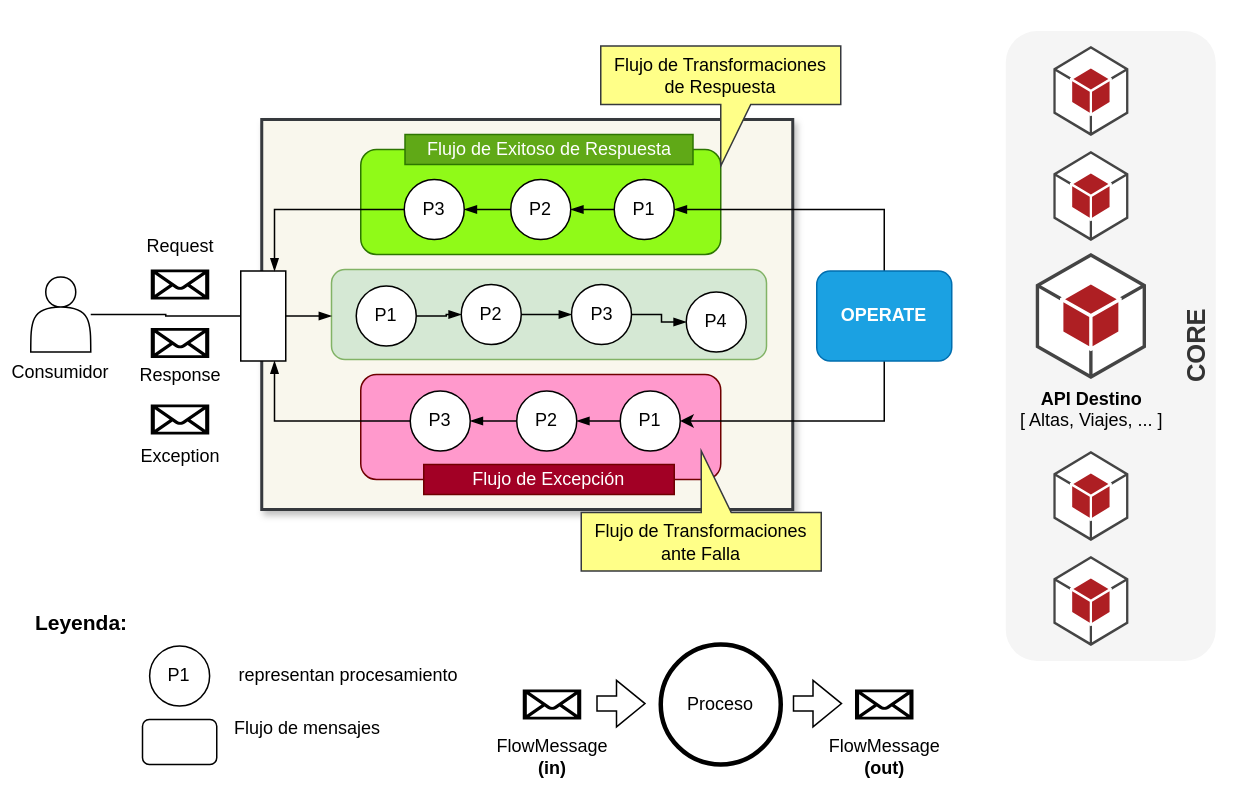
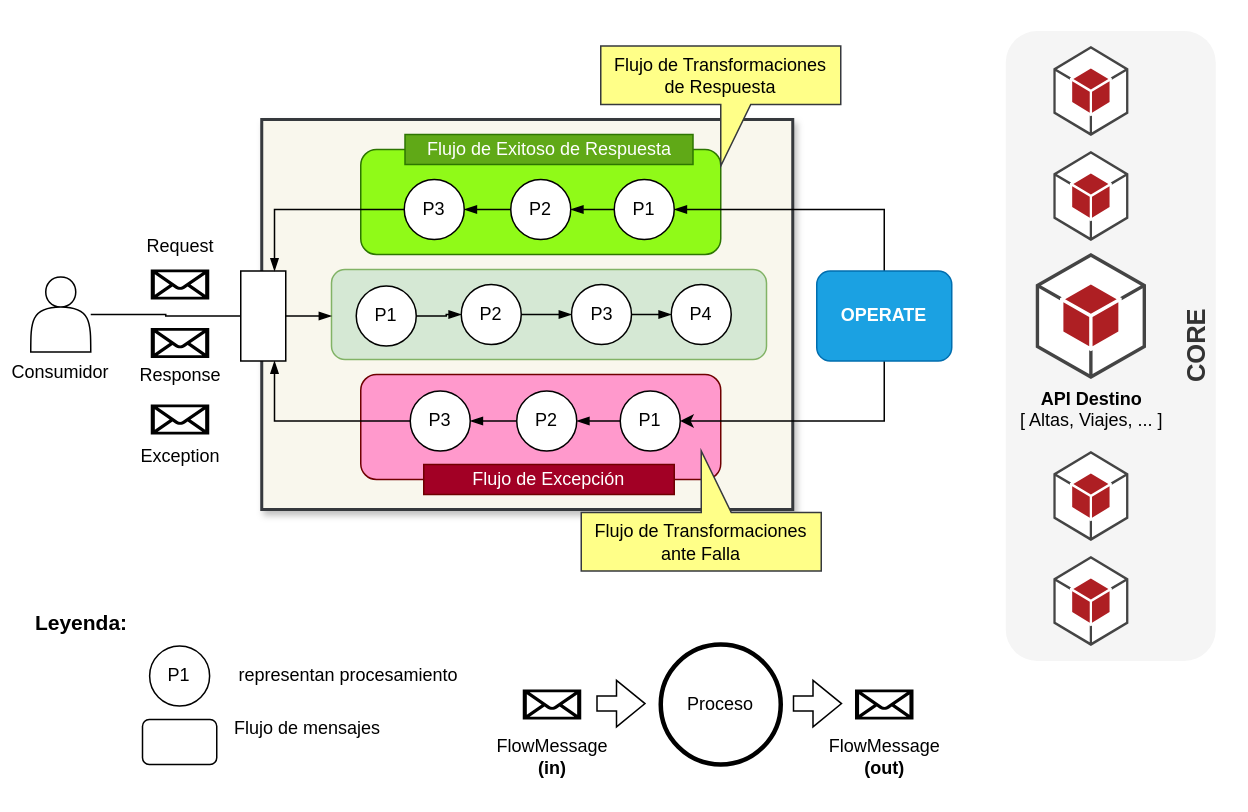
- <mxCell id="14" value="P4" style="ellipse;whiteSpace=wrap;html=1;aspect=fixed;" vertex="1" parent="1"><mxGeometry x="457" y="194" width="40" height="40" as="geometry" /></mxCell>
+ <mxCell id="14" value="P4" style="ellipse;whiteSpace=wrap;html=1;aspect=fixed;" vertex="1" parent="1"><mxGeometry x="447" y="189" width="40" height="40" as="geometry" /></mxCell>
